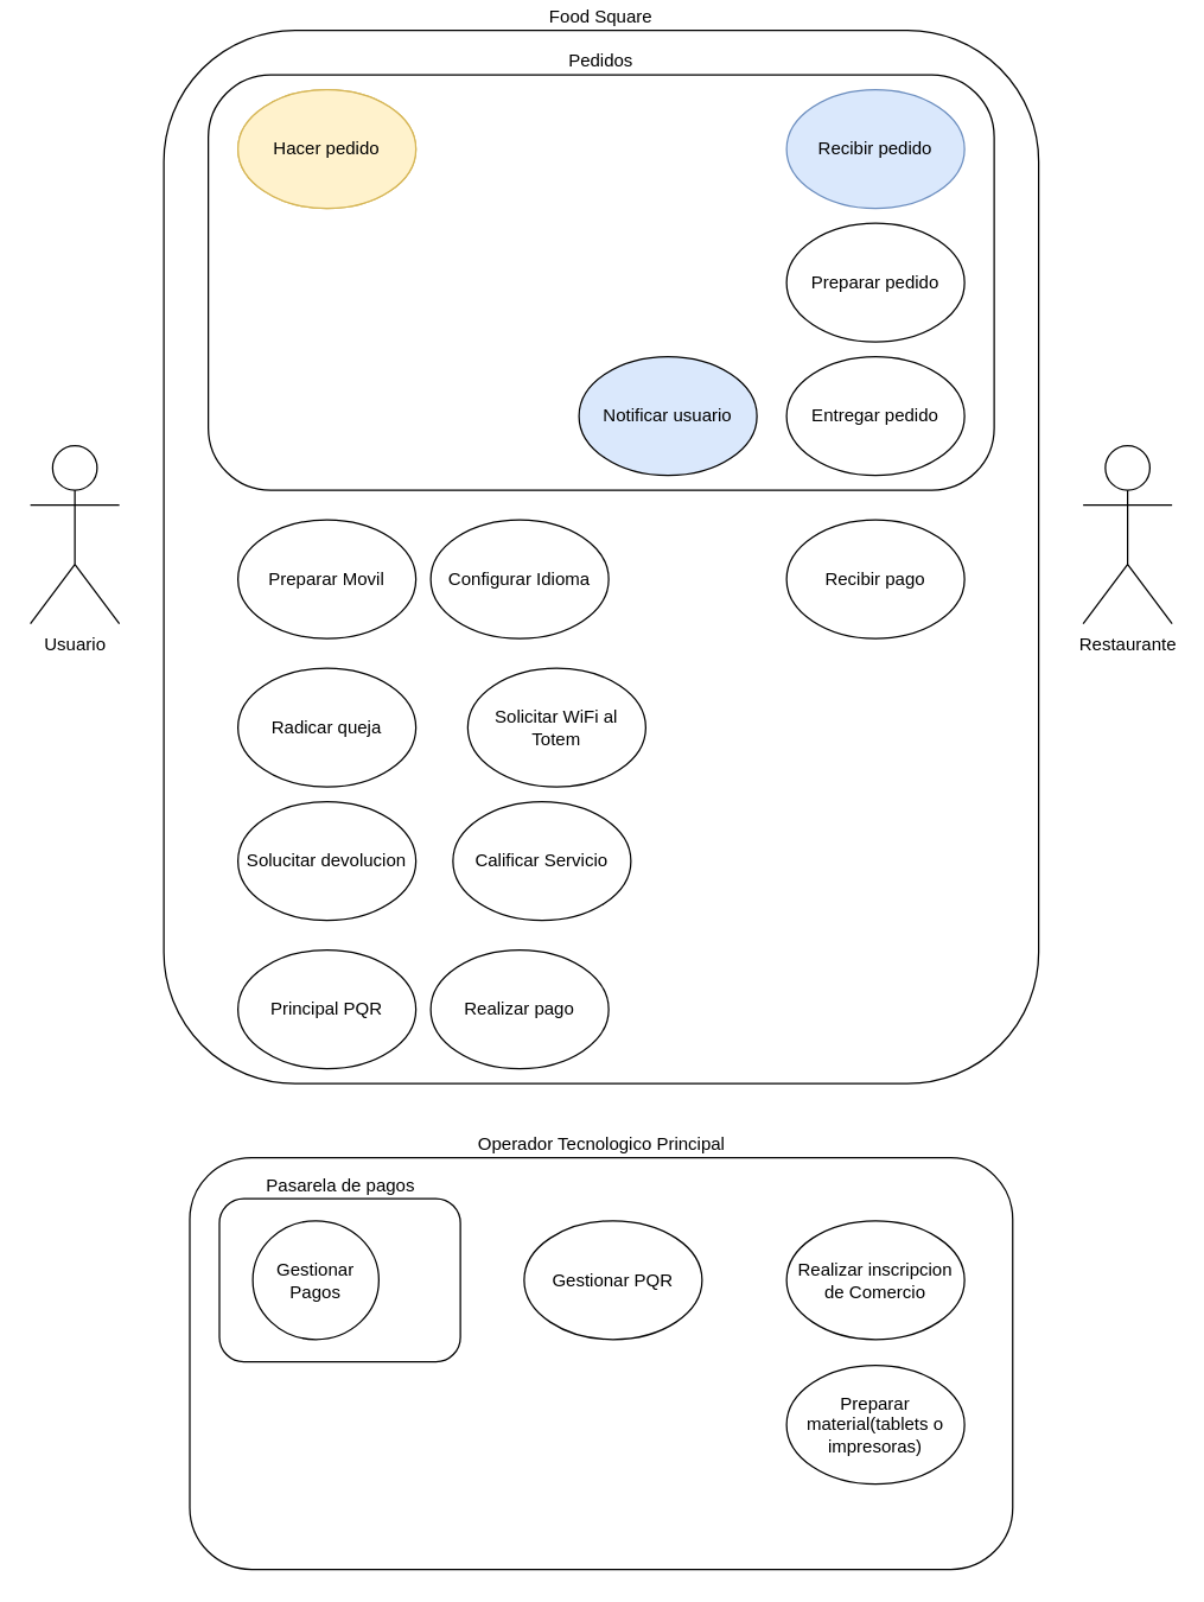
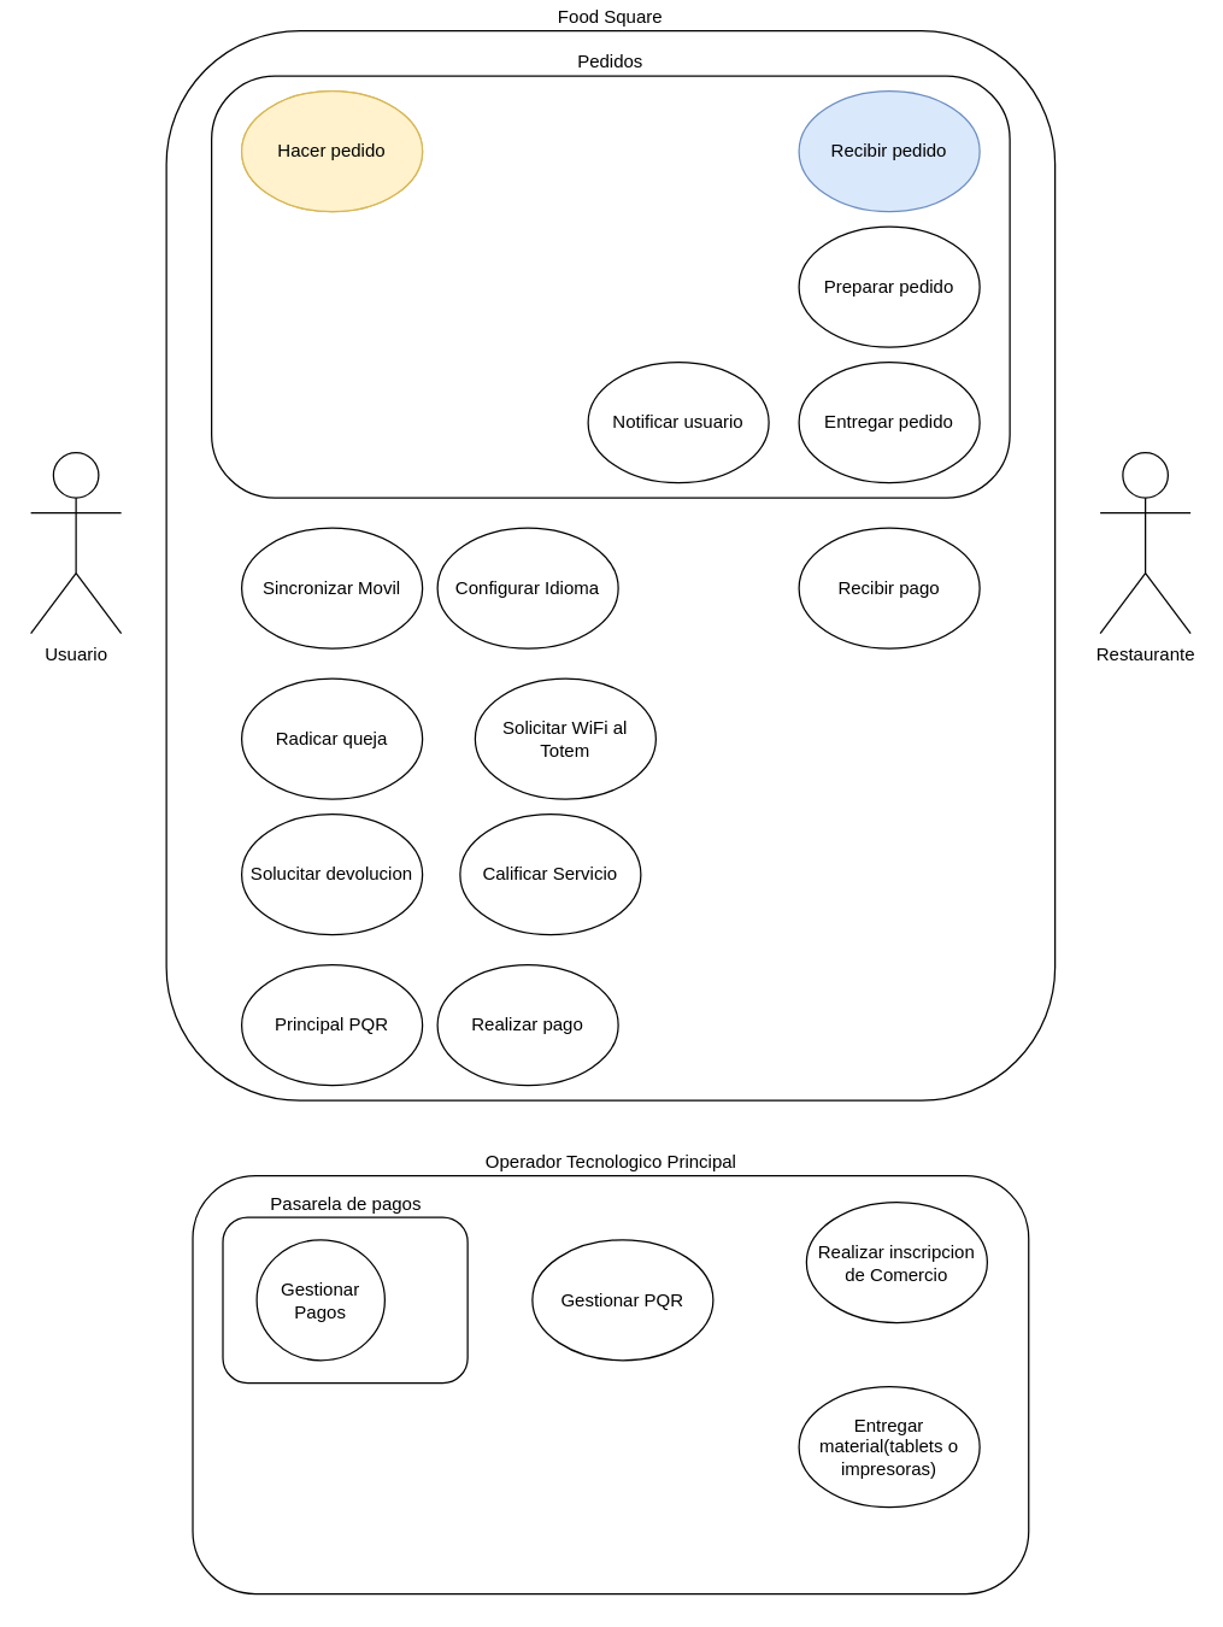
- <mxCell id="16" value="Notificar usuario" style="ellipse;whiteSpace=wrap;html=1;fillColor=#dae8fc;" parent="1" vertex="1"><mxGeometry x="390" y="240" width="120" height="80" as="geometry" /></mxCell>
+ <mxCell id="16" value="Notificar usuario" style="ellipse;whiteSpace=wrap;html=1;" parent="1" vertex="1"><mxGeometry x="390" y="240" width="120" height="80" as="geometry" /></mxCell>
- <mxCell id="15" value="Preparar Movil" style="ellipse;whiteSpace=wrap;html=1;" parent="1" vertex="1"><mxGeometry x="160" y="350" width="120" height="80" as="geometry" /></mxCell>
+ <mxCell id="15" value="Sincronizar Movil" style="ellipse;whiteSpace=wrap;html=1;" parent="1" vertex="1"><mxGeometry x="160" y="350" width="120" height="80" as="geometry" /></mxCell>
- <mxCell id="23" value="Realizar inscripcion de Comercio" style="ellipse;whiteSpace=wrap;html=1;" parent="1" vertex="1"><mxGeometry x="530" y="822.5" width="120" height="80" as="geometry" /></mxCell>
+ <mxCell id="23" value="Realizar inscripcion de Comercio" style="ellipse;whiteSpace=wrap;html=1;" parent="1" vertex="1"><mxGeometry x="535" y="797.5" width="120" height="80" as="geometry" /></mxCell>
- <mxCell id="25" value="Preparar material(tablets o impresoras)" style="ellipse;whiteSpace=wrap;html=1;" vertex="1" parent="1"><mxGeometry x="530" y="920" width="120" height="80" as="geometry" /></mxCell>
+ <mxCell id="25" value="Entregar material(tablets o impresoras)" style="ellipse;whiteSpace=wrap;html=1;" vertex="1" parent="1"><mxGeometry x="530" y="920" width="120" height="80" as="geometry" /></mxCell>
